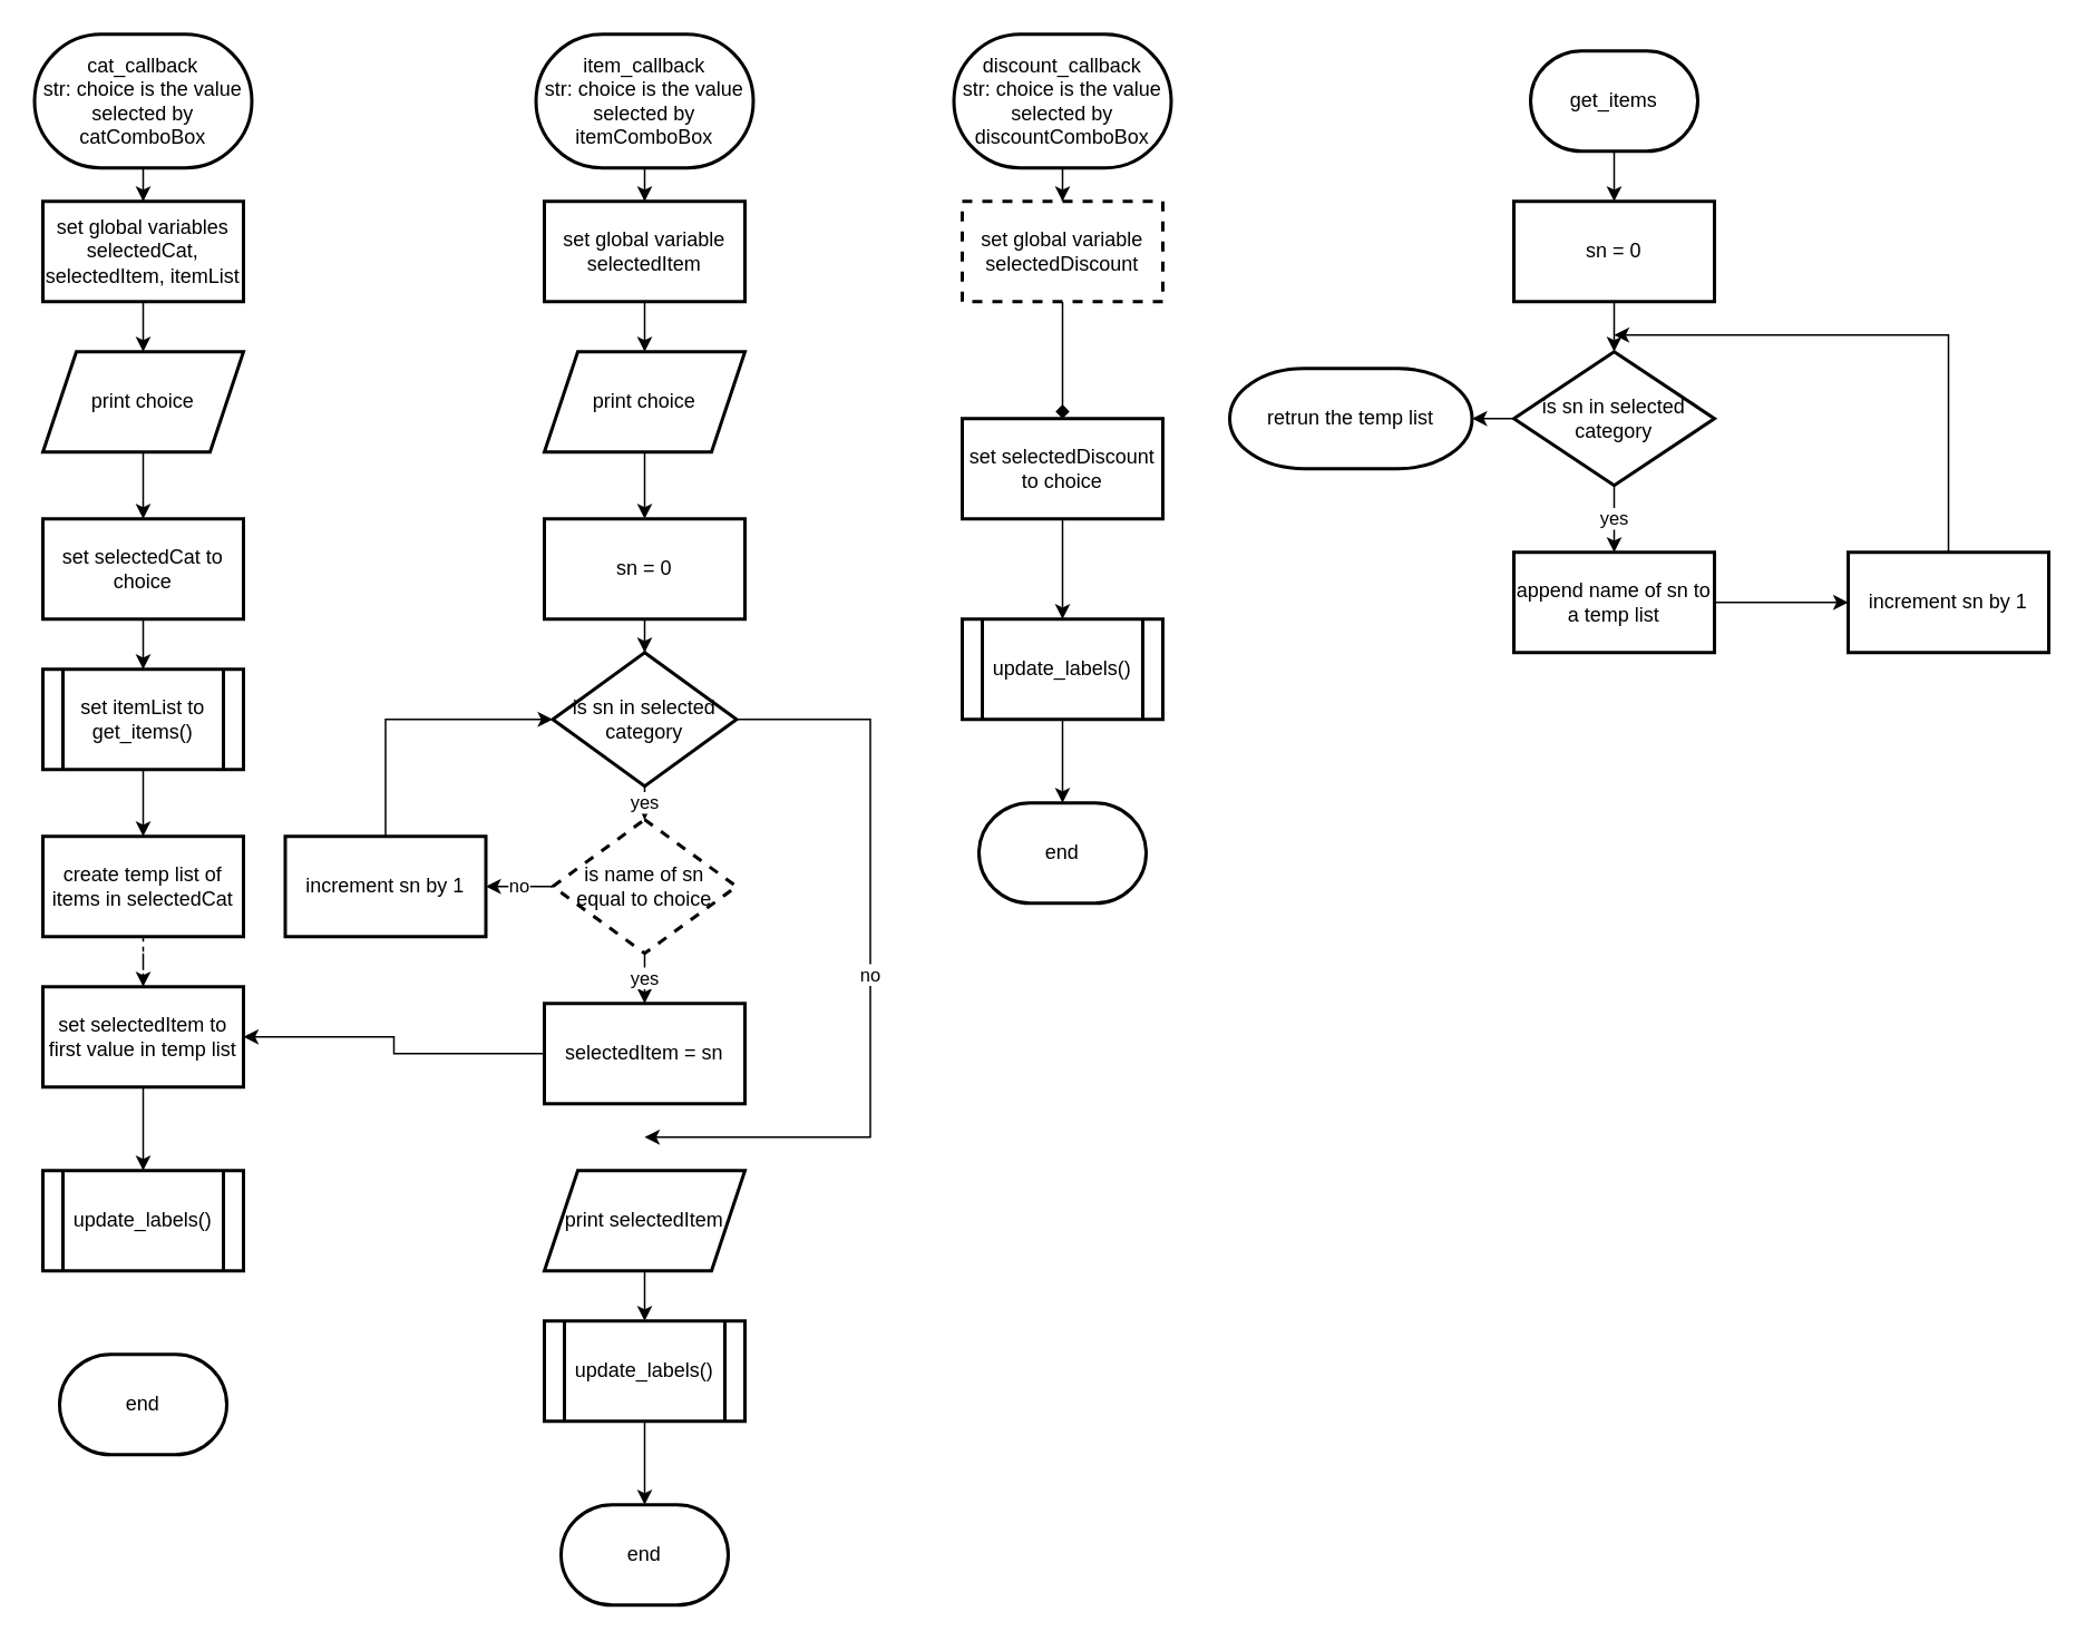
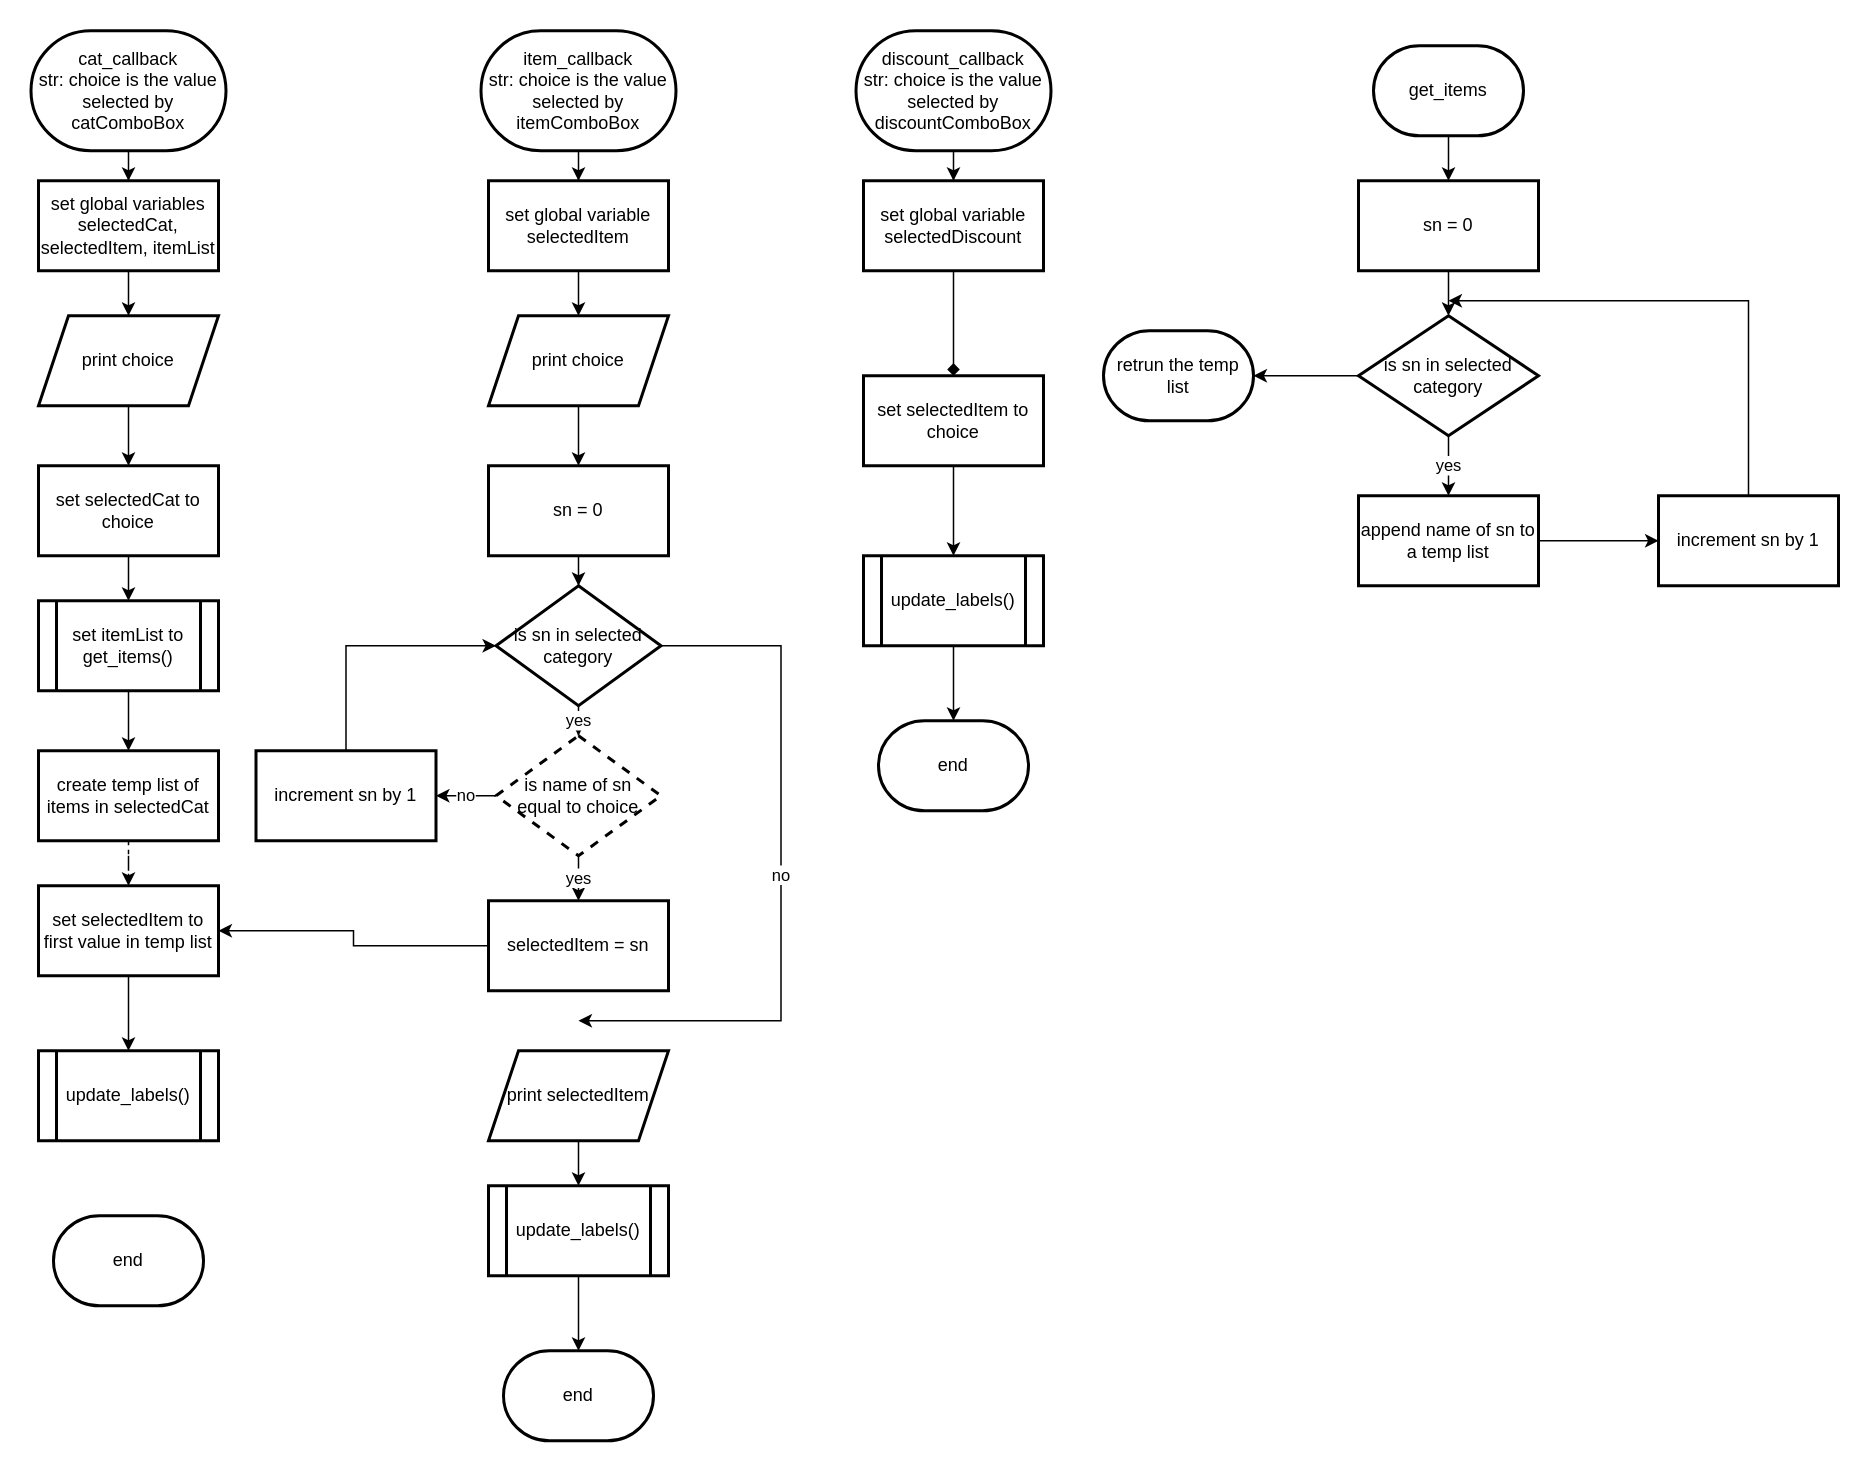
- <mxCell id="57" value="&lt;div&gt;set global variable selectedDiscount&lt;br&gt;&lt;/div&gt;" style="whiteSpace=wrap;html=1;strokeWidth=2;dashed=1;" vertex="1" parent="1"><mxGeometry x="575" y="120" width="120" height="60" as="geometry" /></mxCell>
+ <mxCell id="57" value="&lt;div&gt;set global variable selectedDiscount&lt;br&gt;&lt;/div&gt;" style="whiteSpace=wrap;html=1;strokeWidth=2;" vertex="1" parent="1"><mxGeometry x="575" y="120" width="120" height="60" as="geometry" /></mxCell>
- <mxCell id="52" value="retrun the temp list" style="strokeWidth=2;html=1;shape=mxgraph.flowchart.terminator;whiteSpace=wrap;" parent="1" vertex="1"><mxGeometry x="735" y="220" width="145" height="60" as="geometry" /></mxCell>
+ <mxCell id="52" value="retrun the temp list" style="strokeWidth=2;html=1;shape=mxgraph.flowchart.terminator;whiteSpace=wrap;" parent="1" vertex="1"><mxGeometry x="735" y="220" width="100" height="60" as="geometry" /></mxCell>
- <mxCell id="61" value="set selectedDiscount to choice" style="whiteSpace=wrap;html=1;strokeWidth=2;" vertex="1" parent="1"><mxGeometry x="575" y="250" width="120" height="60" as="geometry" /></mxCell>
+ <mxCell id="61" value="set selectedItem to choice" style="whiteSpace=wrap;html=1;strokeWidth=2;" vertex="1" parent="1"><mxGeometry x="575" y="250" width="120" height="60" as="geometry" /></mxCell>
